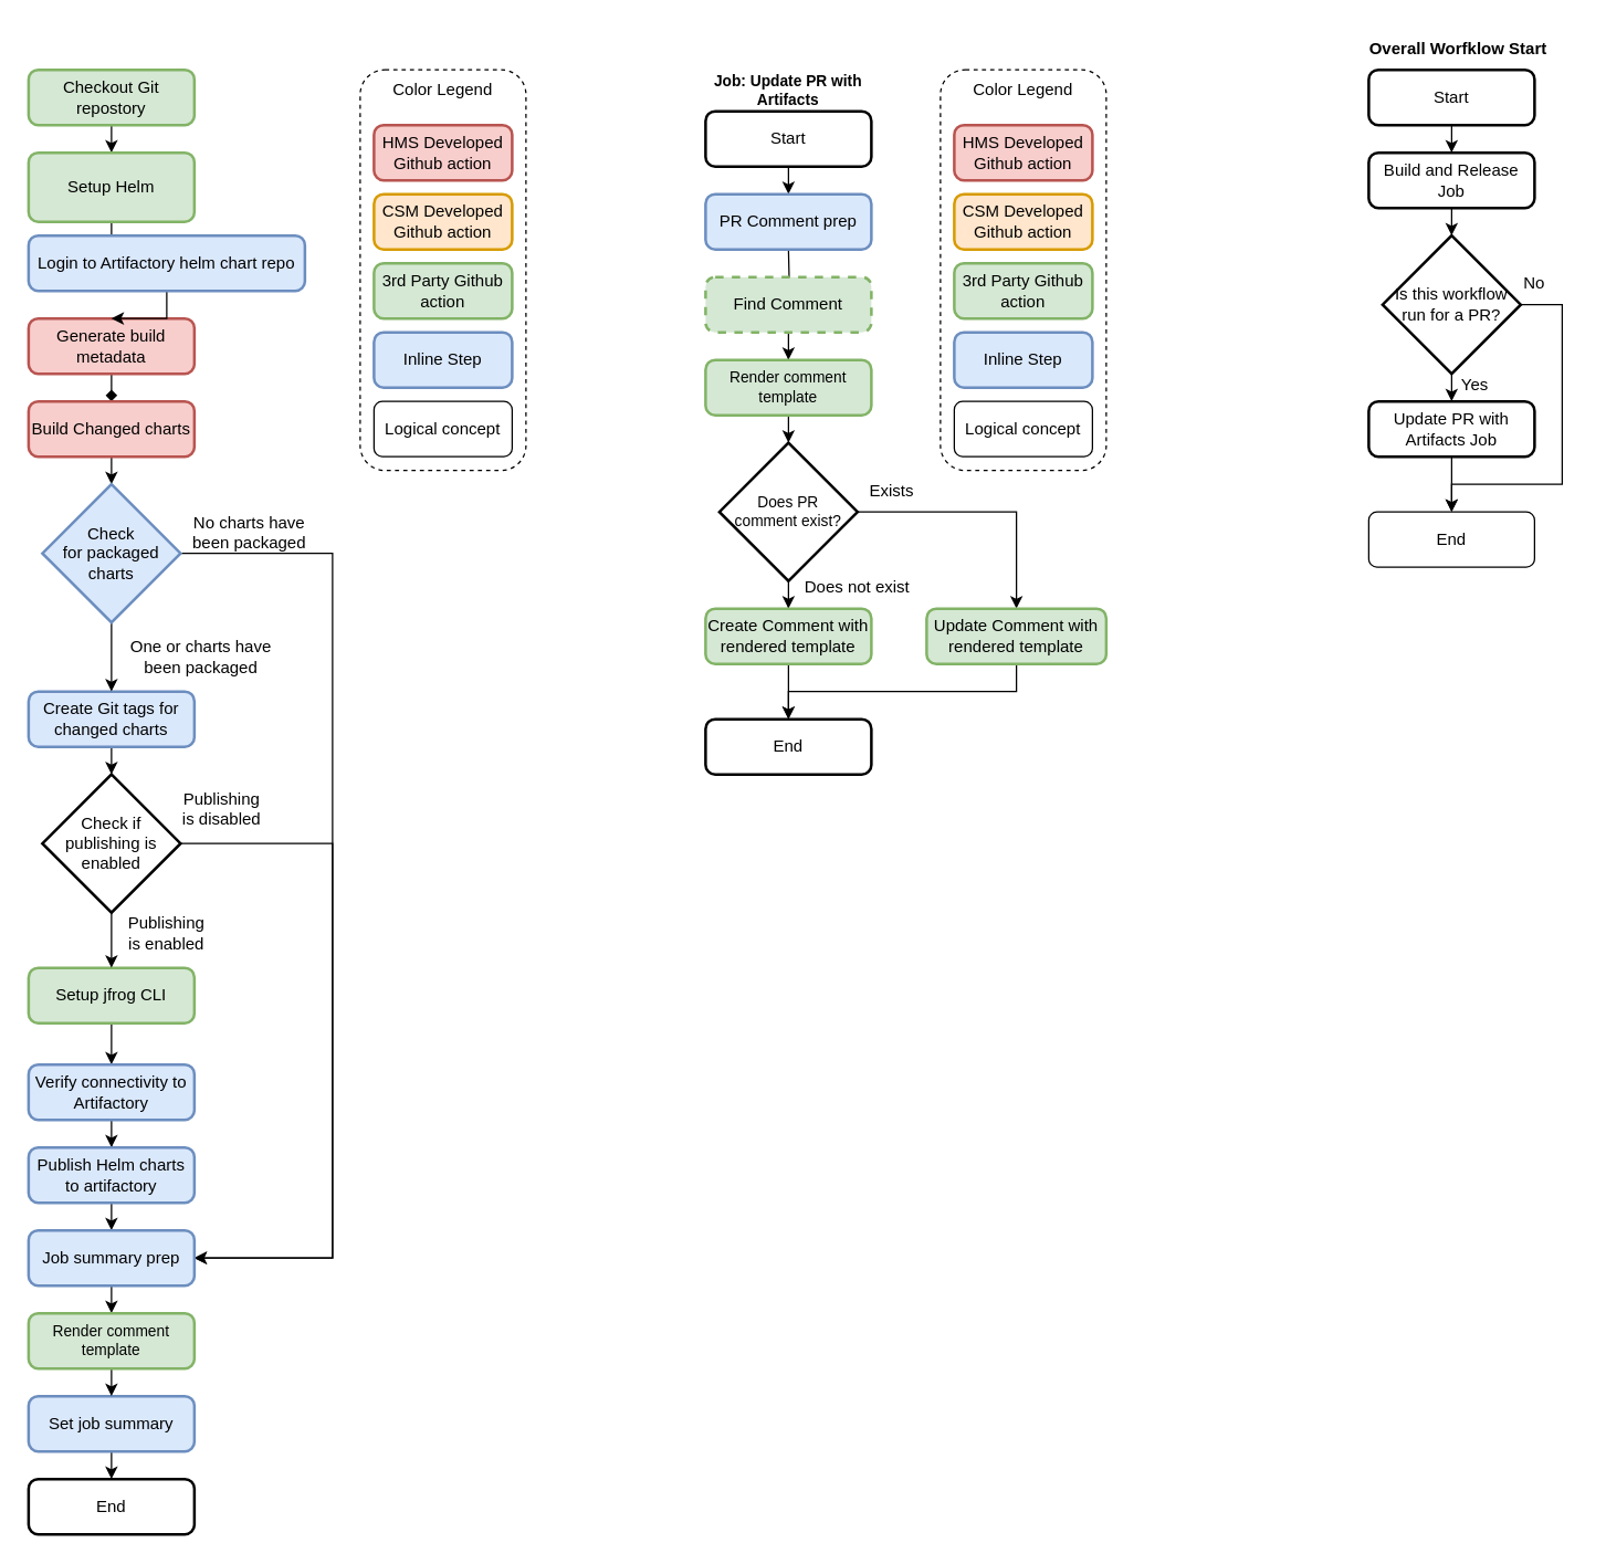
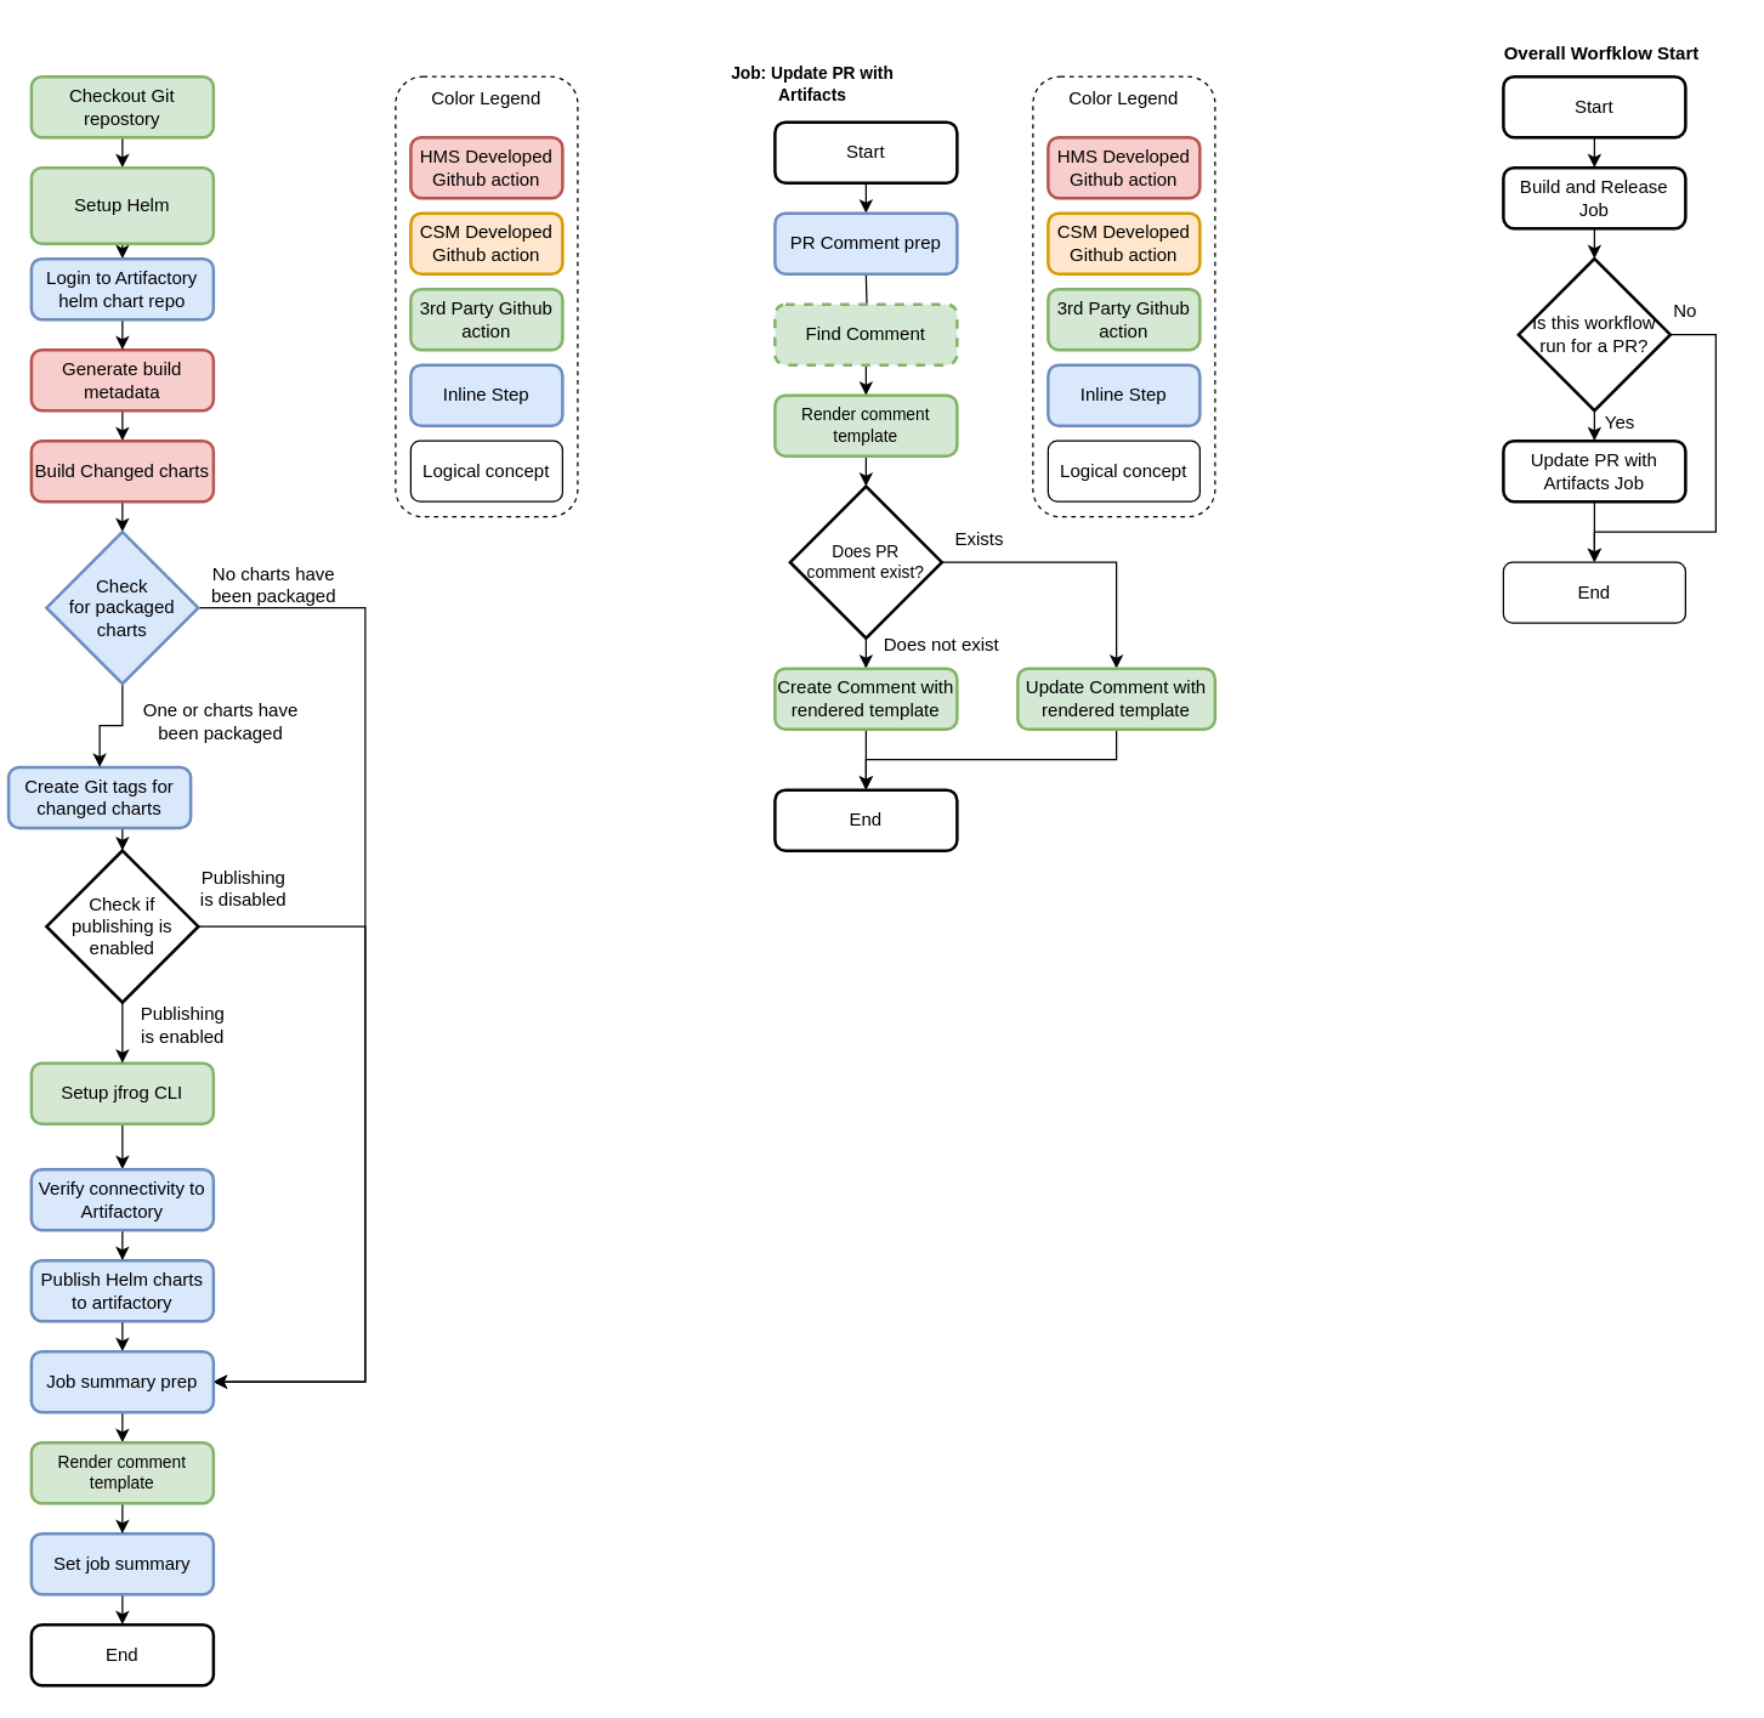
- <mxCell id="46" value="&lt;b&gt;Job: Update PR with Artifacts&lt;/b&gt;" style="text;html=1;strokeColor=none;fillColor=none;align=center;verticalAlign=middle;whiteSpace=wrap;rounded=0;fontSize=11;" vertex="1" parent="1"><mxGeometry x="500" y="50" width="140" height="30" as="geometry" /></mxCell>
+ <mxCell id="46" value="&lt;b&gt;Job: Update PR with Artifacts&lt;/b&gt;" style="text;html=1;strokeColor=none;fillColor=none;align=center;verticalAlign=middle;whiteSpace=wrap;rounded=0;fontSize=11;" vertex="1" parent="1"><mxGeometry x="465" y="40" width="140" height="30" as="geometry" /></mxCell>
- <mxCell id="74" value="Login to Artifactory helm chart repo" style="rounded=1;whiteSpace=wrap;html=1;absoluteArcSize=1;arcSize=14;strokeWidth=2;fillColor=#dae8fc;strokeColor=#6c8ebf;" vertex="1" parent="1"><mxGeometry x="20" y="170" width="200" height="40" as="geometry" /></mxCell>
+ <mxCell id="74" value="Login to Artifactory helm chart repo" style="rounded=1;whiteSpace=wrap;html=1;absoluteArcSize=1;arcSize=14;strokeWidth=2;fillColor=#dae8fc;strokeColor=#6c8ebf;" vertex="1" parent="1"><mxGeometry x="20" y="170" width="120" height="40" as="geometry" /></mxCell>
- <mxCell id="5" style="edgeStyle=orthogonalEdgeStyle;rounded=0;orthogonalLoop=1;jettySize=auto;html=1;exitX=0.5;exitY=1;exitDx=0;exitDy=0;entryX=0.5;entryY=0;entryDx=0;entryDy=0;endArrow=diamond;" parent="1" source="6" target="8" edge="1"><mxGeometry relative="1" as="geometry" /></mxCell>
+ <mxCell id="5" style="edgeStyle=orthogonalEdgeStyle;rounded=0;orthogonalLoop=1;jettySize=auto;html=1;exitX=0.5;exitY=1;exitDx=0;exitDy=0;entryX=0.5;entryY=0;entryDx=0;entryDy=0;" parent="1" source="6" target="8" edge="1"><mxGeometry relative="1" as="geometry" /></mxCell>
- <mxCell id="10" value="Create Git tags for changed charts" style="rounded=1;whiteSpace=wrap;html=1;absoluteArcSize=1;arcSize=14;strokeWidth=2;fillColor=#dae8fc;strokeColor=#6c8ebf;" parent="1" vertex="1"><mxGeometry x="20" y="500" width="120" height="40" as="geometry" /></mxCell>
+ <mxCell id="10" value="Create Git tags for changed charts" style="rounded=1;whiteSpace=wrap;html=1;absoluteArcSize=1;arcSize=14;strokeWidth=2;fillColor=#dae8fc;strokeColor=#6c8ebf;" parent="1" vertex="1"><mxGeometry x="5" y="505" width="120" height="40" as="geometry" /></mxCell>
